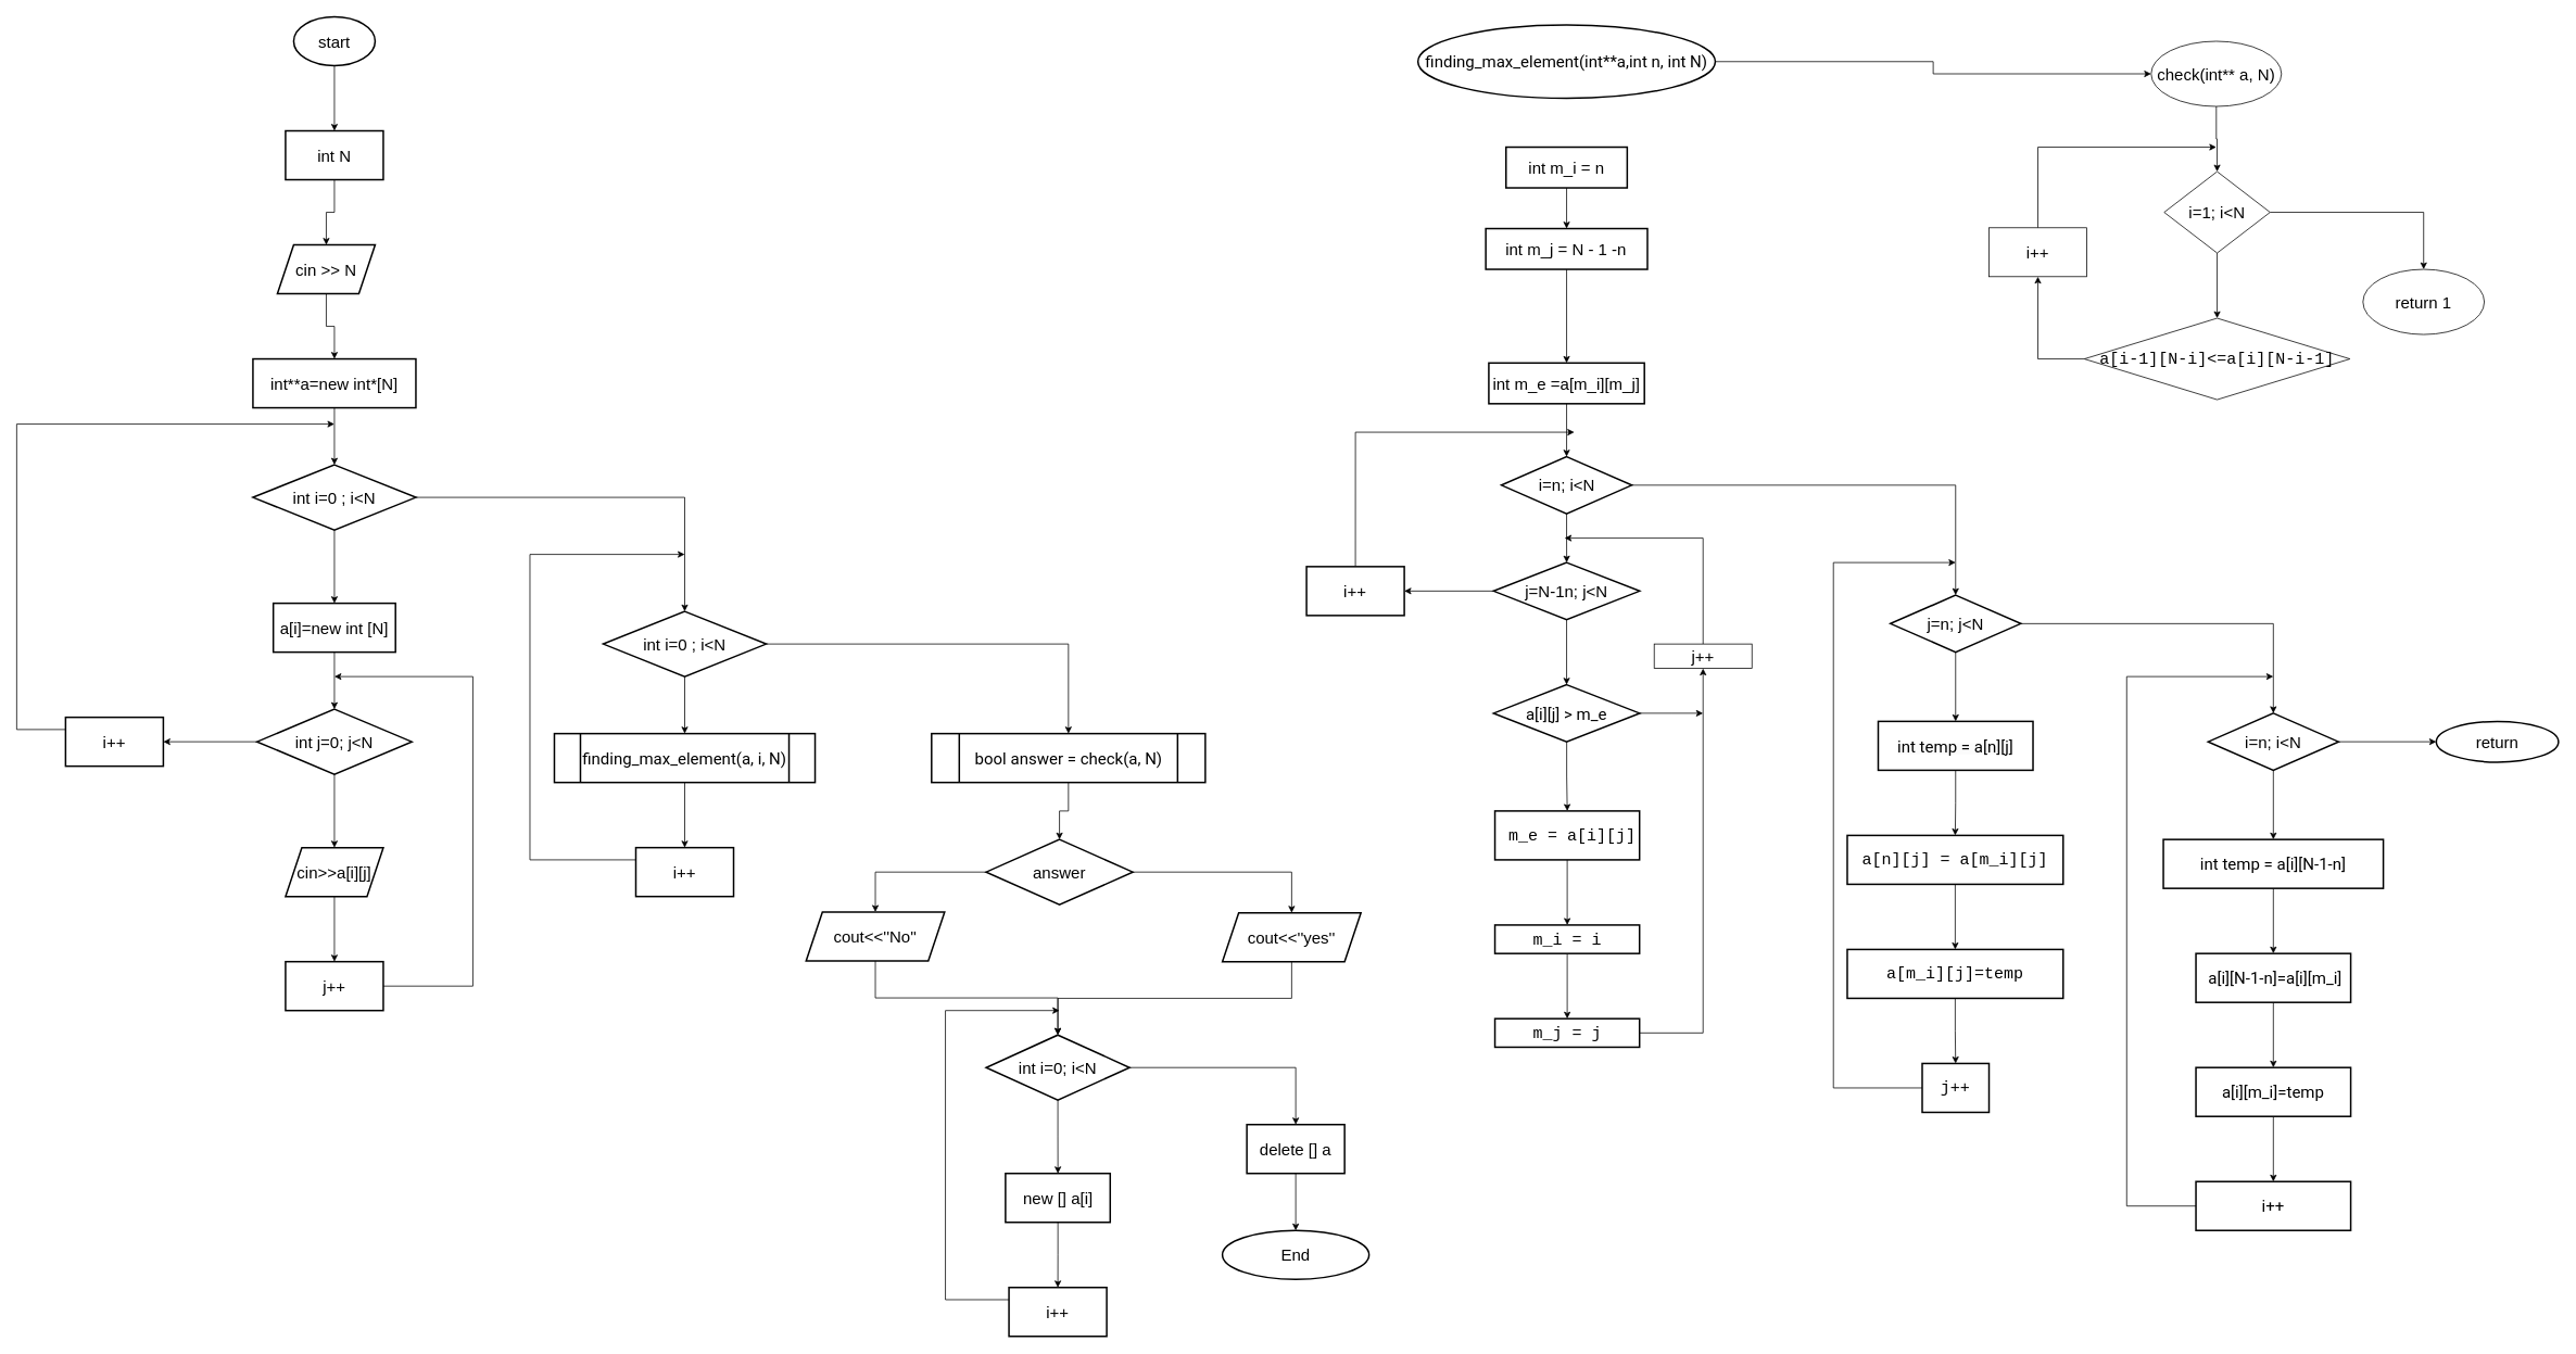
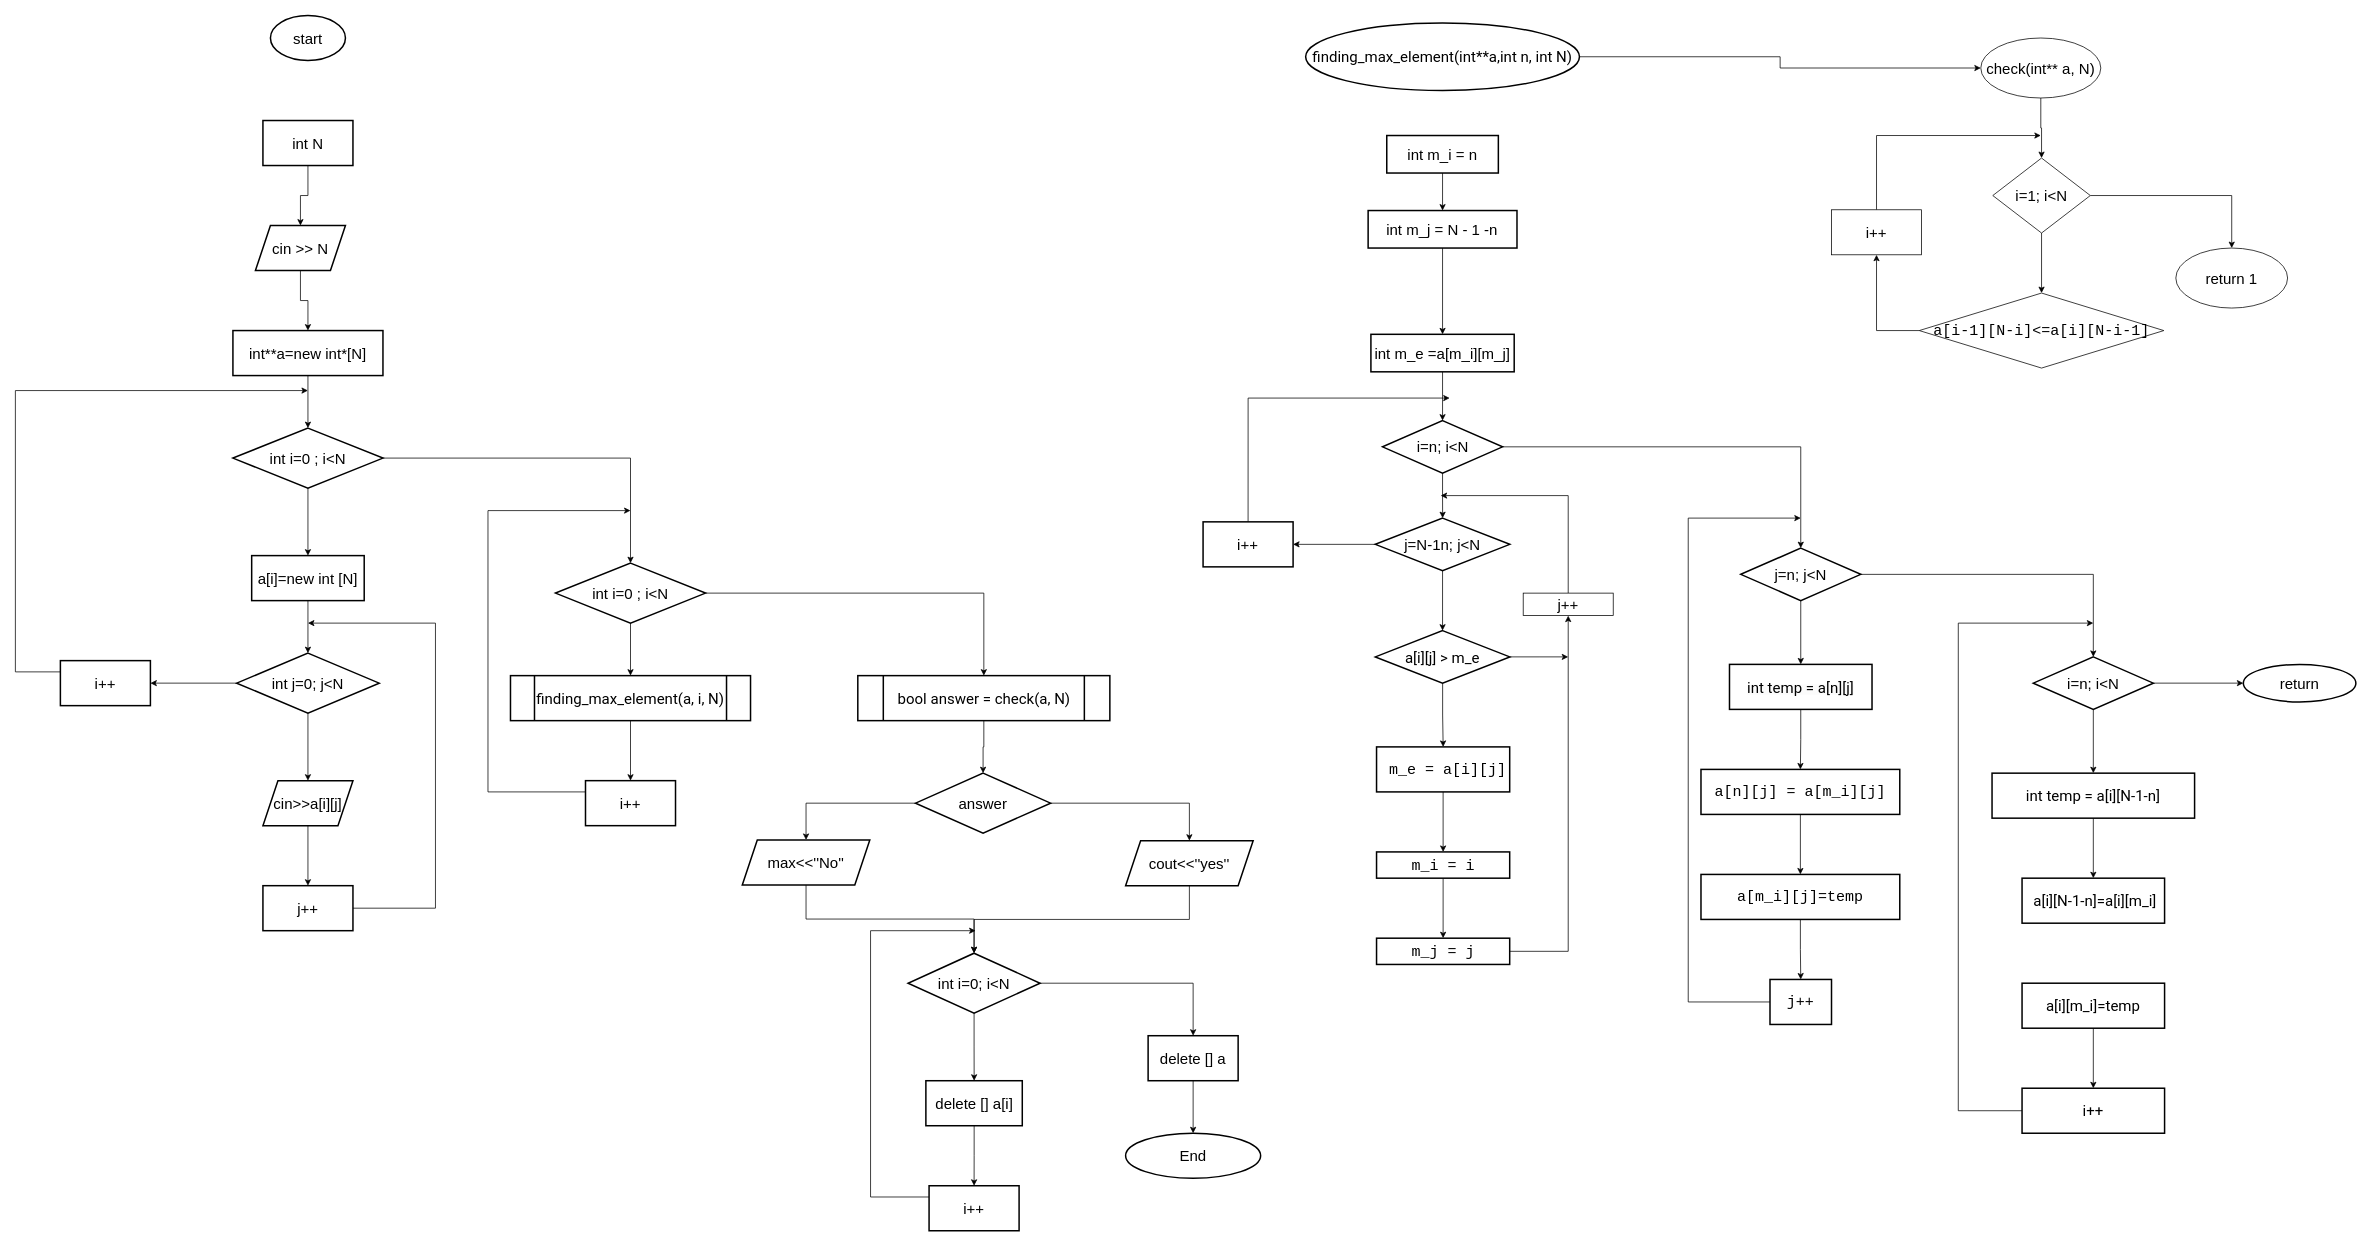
- <mxCell id="2" value="" style="edgeStyle=orthogonalEdgeStyle;rounded=0;orthogonalLoop=1;jettySize=auto;html=1;" parent="1" source="3" target="5" edge="1"><mxGeometry relative="1" as="geometry" /></mxCell>
- <mxCell id="35" value="&lt;font style=&quot;font-size: 20px;&quot;&gt;answer&lt;/font&gt;" style="rhombus;whiteSpace=wrap;html=1;strokeWidth=2;" parent="1" vertex="1"><mxGeometry x="1210" y="1030" width="180" height="80" as="geometry" /></mxCell>
+ <mxCell id="35" value="&lt;font style=&quot;font-size: 20px;&quot;&gt;answer&lt;/font&gt;" style="rhombus;whiteSpace=wrap;html=1;strokeWidth=2;" parent="1" vertex="1"><mxGeometry x="1220" y="1030" width="180" height="80" as="geometry" /></mxCell>
- <mxCell id="37" value="&lt;font style=&quot;font-size: 20px;&quot;&gt;cout&amp;lt;&amp;lt;''No''&lt;/font&gt;" style="shape=parallelogram;perimeter=parallelogramPerimeter;whiteSpace=wrap;html=1;fixedSize=1;strokeWidth=2;" parent="1" vertex="1"><mxGeometry x="989" y="1119" width="170" height="60" as="geometry" /></mxCell>
+ <mxCell id="37" value="&lt;font style=&quot;font-size: 20px;&quot;&gt;max&amp;lt;&amp;lt;''No''&lt;/font&gt;" style="shape=parallelogram;perimeter=parallelogramPerimeter;whiteSpace=wrap;html=1;fixedSize=1;strokeWidth=2;" parent="1" vertex="1"><mxGeometry x="989" y="1119" width="170" height="60" as="geometry" /></mxCell>
- <mxCell id="93" value="" style="edgeStyle=orthogonalEdgeStyle;rounded=0;orthogonalLoop=1;jettySize=auto;html=1;" edge="1" parent="1" source="94" target="96"><mxGeometry relative="1" as="geometry" /></mxCell>
- <mxCell id="44" value="&lt;font style=&quot;font-size: 20px;&quot;&gt;new [] a[i]&lt;/font&gt;" style="whiteSpace=wrap;html=1;strokeWidth=2;" parent="1" vertex="1"><mxGeometry x="1233.75" y="1440" width="128.5" height="60" as="geometry" /></mxCell>
+ <mxCell id="44" value="&lt;font style=&quot;font-size: 20px;&quot;&gt;delete [] a[i]&lt;/font&gt;" style="whiteSpace=wrap;html=1;strokeWidth=2;" parent="1" vertex="1"><mxGeometry x="1233.75" y="1440" width="128.5" height="60" as="geometry" /></mxCell>
